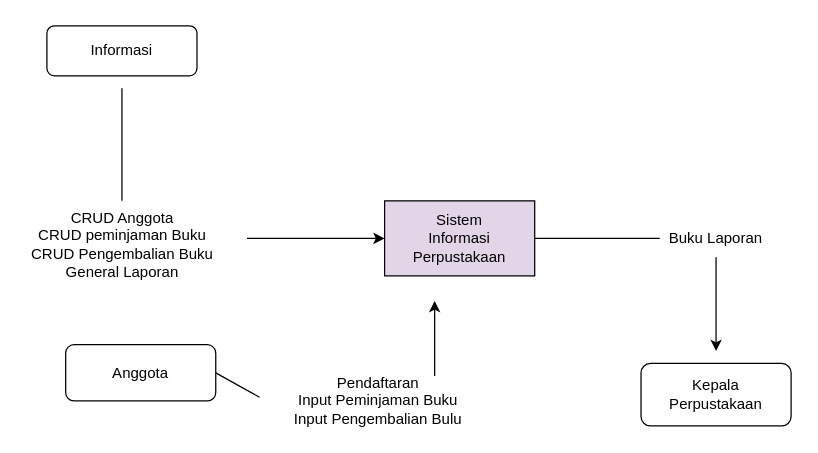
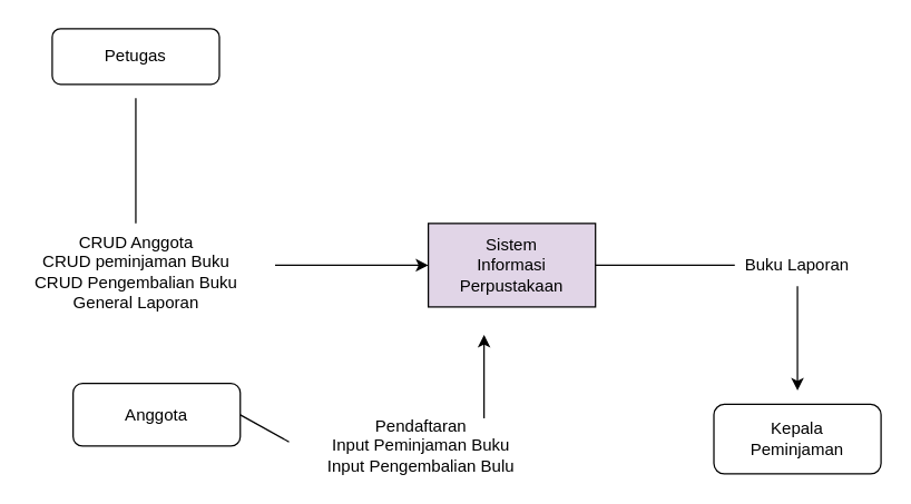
- <mxCell id="2" value="Informasi" style="rounded=1;whiteSpace=wrap;html=1;" parent="1" vertex="1"><mxGeometry x="37" y="20" width="120" height="40" as="geometry" /></mxCell>
+ <mxCell id="2" value="Petugas" style="rounded=1;whiteSpace=wrap;html=1;" parent="1" vertex="1"><mxGeometry x="37" y="20" width="120" height="40" as="geometry" /></mxCell>
- <mxCell id="10" value="Kepala&lt;div&gt;Perpustakaan&lt;/div&gt;" style="rounded=1;whiteSpace=wrap;html=1;" parent="1" vertex="1"><mxGeometry x="512" y="290" width="120" height="50" as="geometry" /></mxCell>
+ <mxCell id="10" value="Kepala&lt;div&gt;Peminjaman&lt;/div&gt;" style="rounded=1;whiteSpace=wrap;html=1;" parent="1" vertex="1"><mxGeometry x="512" y="290" width="120" height="50" as="geometry" /></mxCell>
